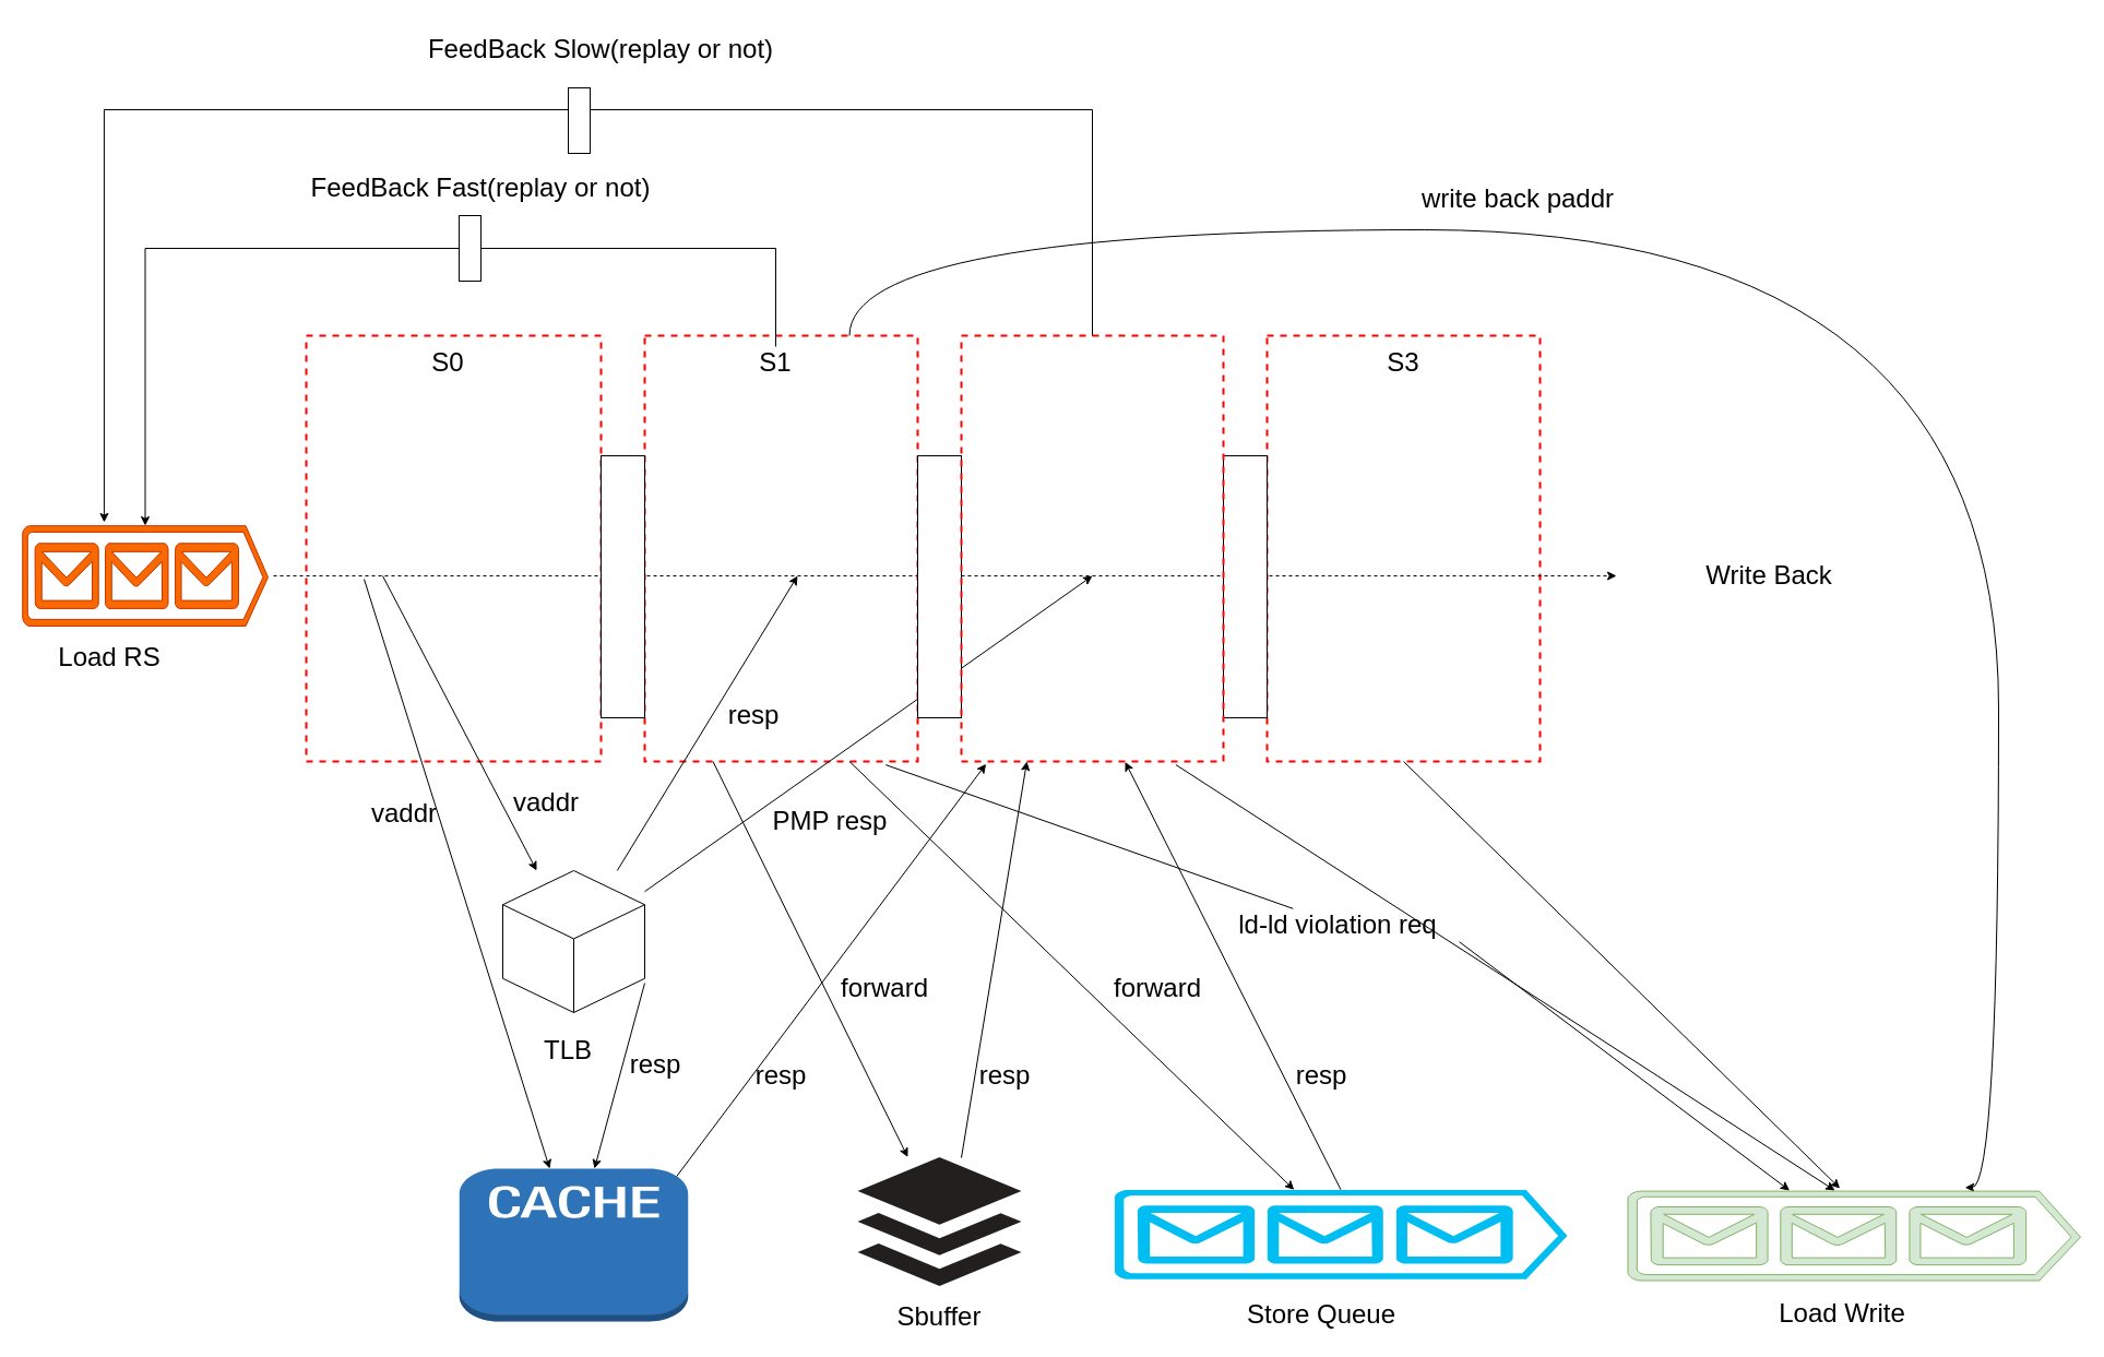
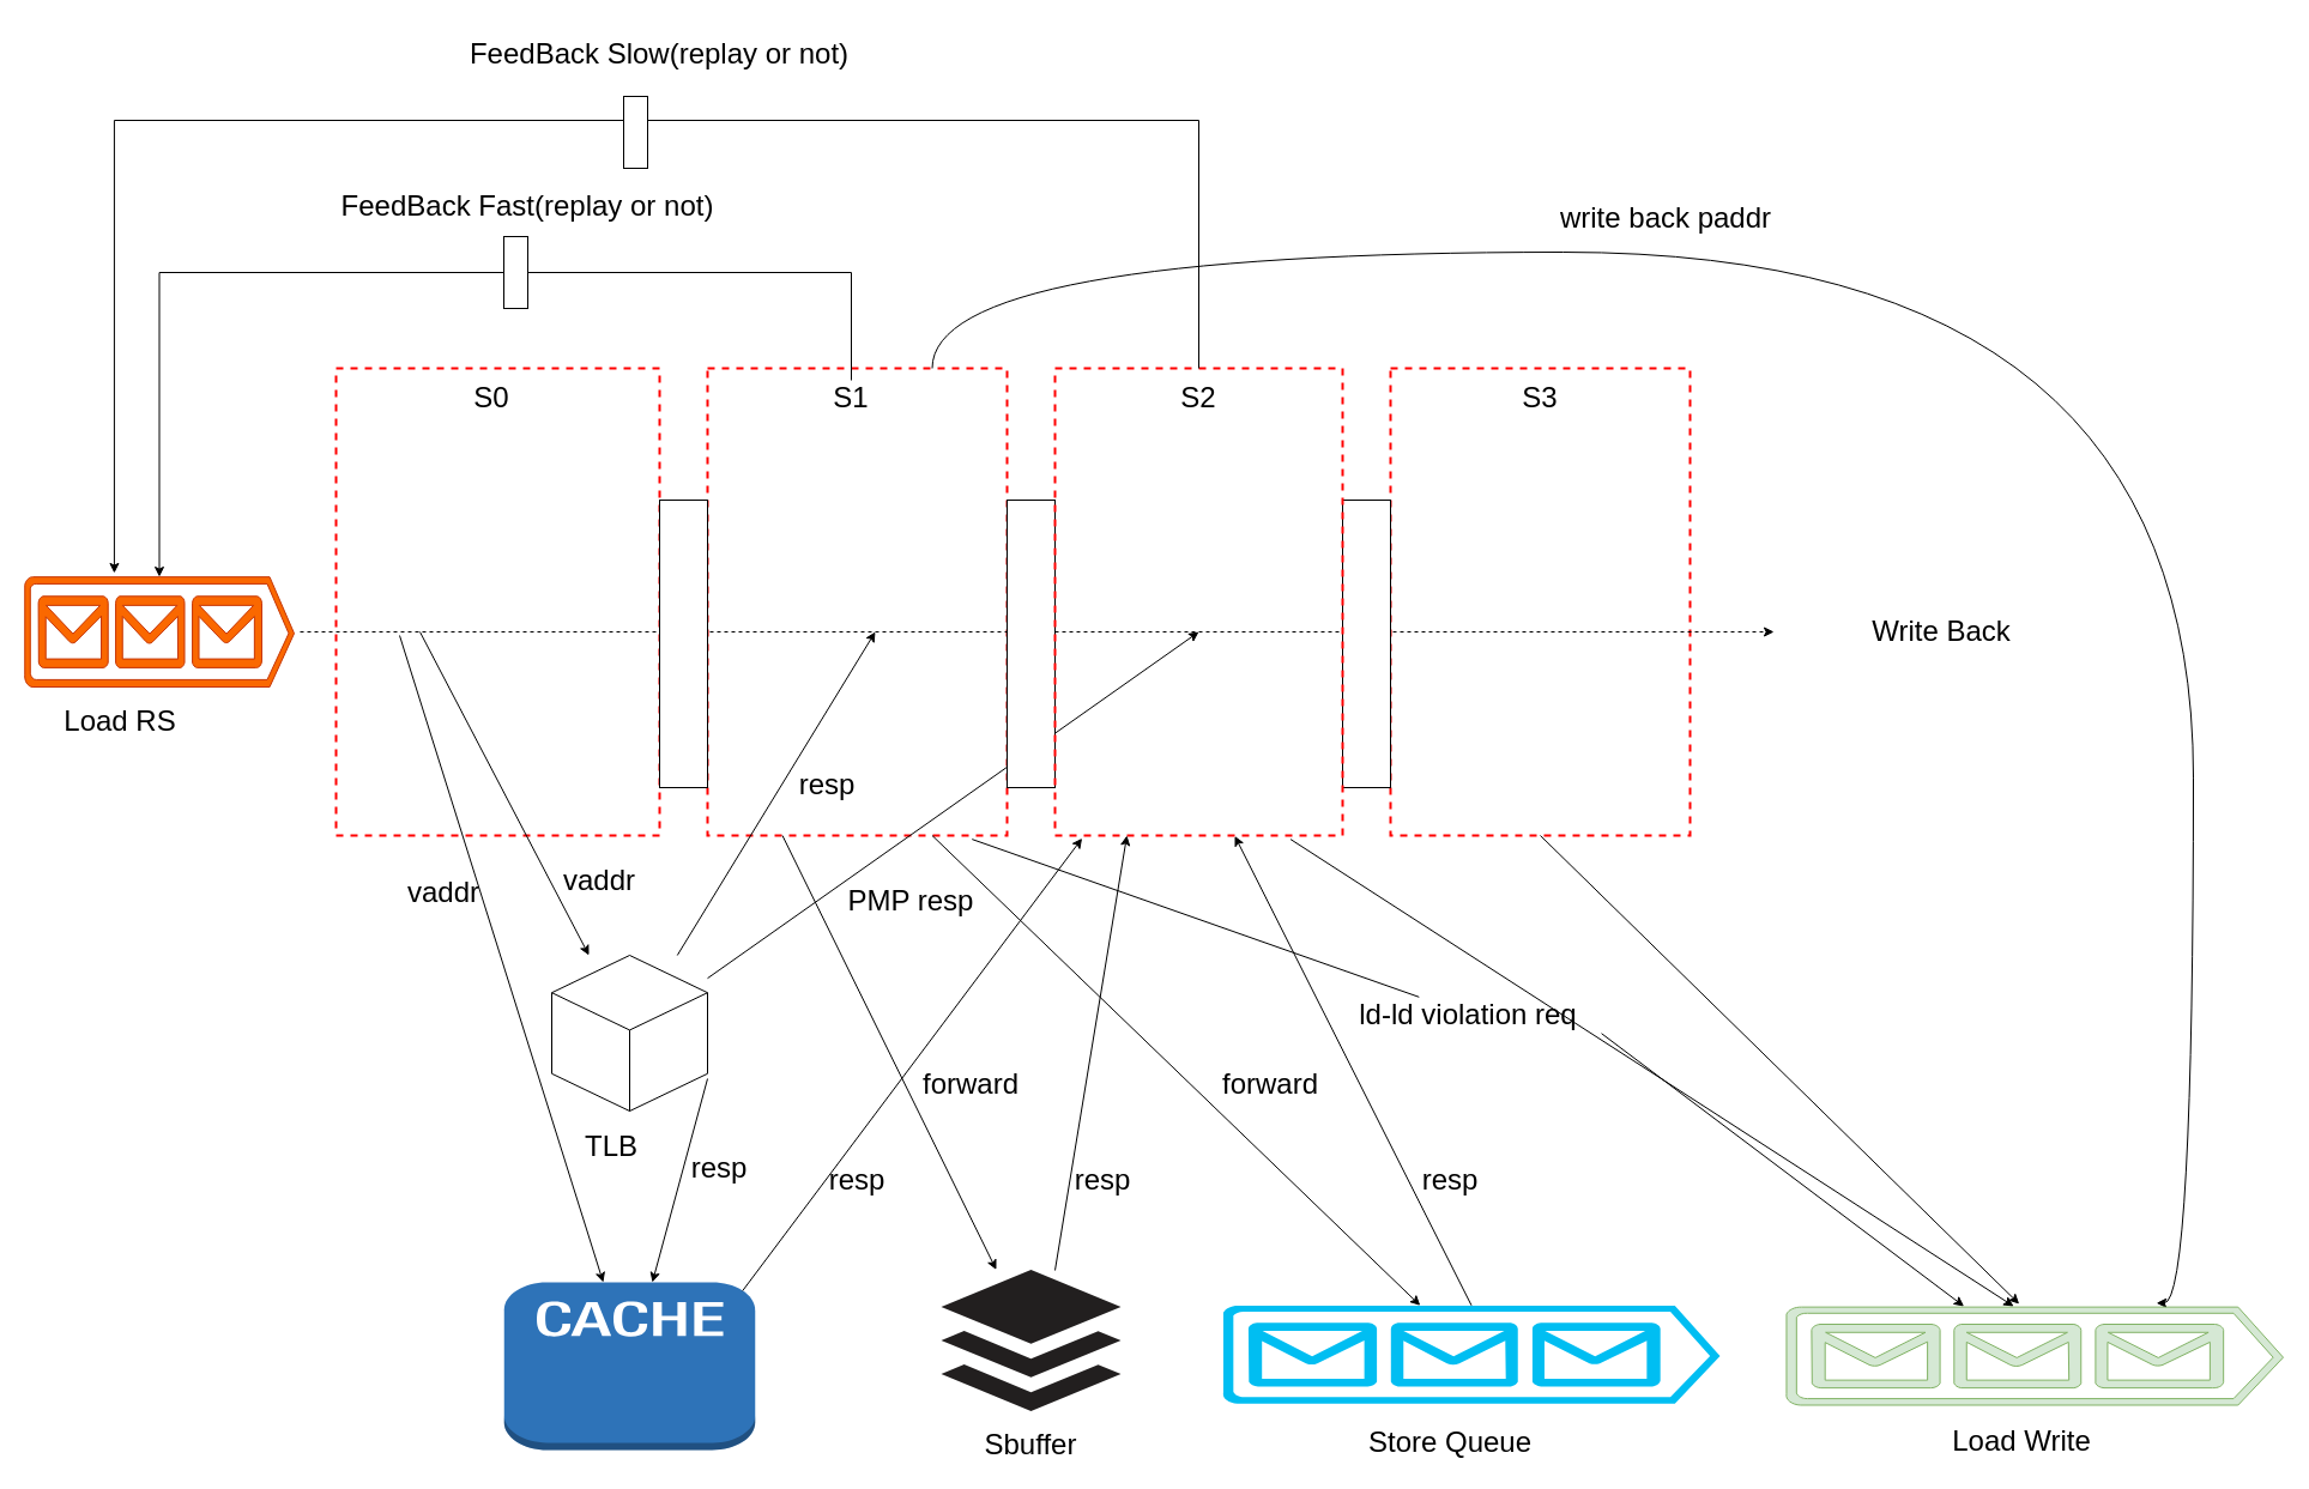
+ <mxCell id="13" value="S2" style="text;html=1;strokeColor=none;fillColor=none;align=center;verticalAlign=middle;whiteSpace=wrap;rounded=0;fontSize=24;" vertex="1" parent="1"><mxGeometry x="970" y="317" width="60" height="30" as="geometry" /></mxCell>
- <mxCell id="16" value="TLB" style="text;html=1;strokeColor=none;fillColor=none;align=center;verticalAlign=middle;whiteSpace=wrap;rounded=0;fontSize=24;" vertex="1" parent="1"><mxGeometry x="490" y="947" width="60" height="30" as="geometry" /></mxCell>
+ <mxCell id="16" value="TLB" style="text;html=1;strokeColor=none;fillColor=none;align=center;verticalAlign=middle;whiteSpace=wrap;rounded=0;fontSize=24;" vertex="1" parent="1"><mxGeometry x="480" y="942" width="60" height="30" as="geometry" /></mxCell>
